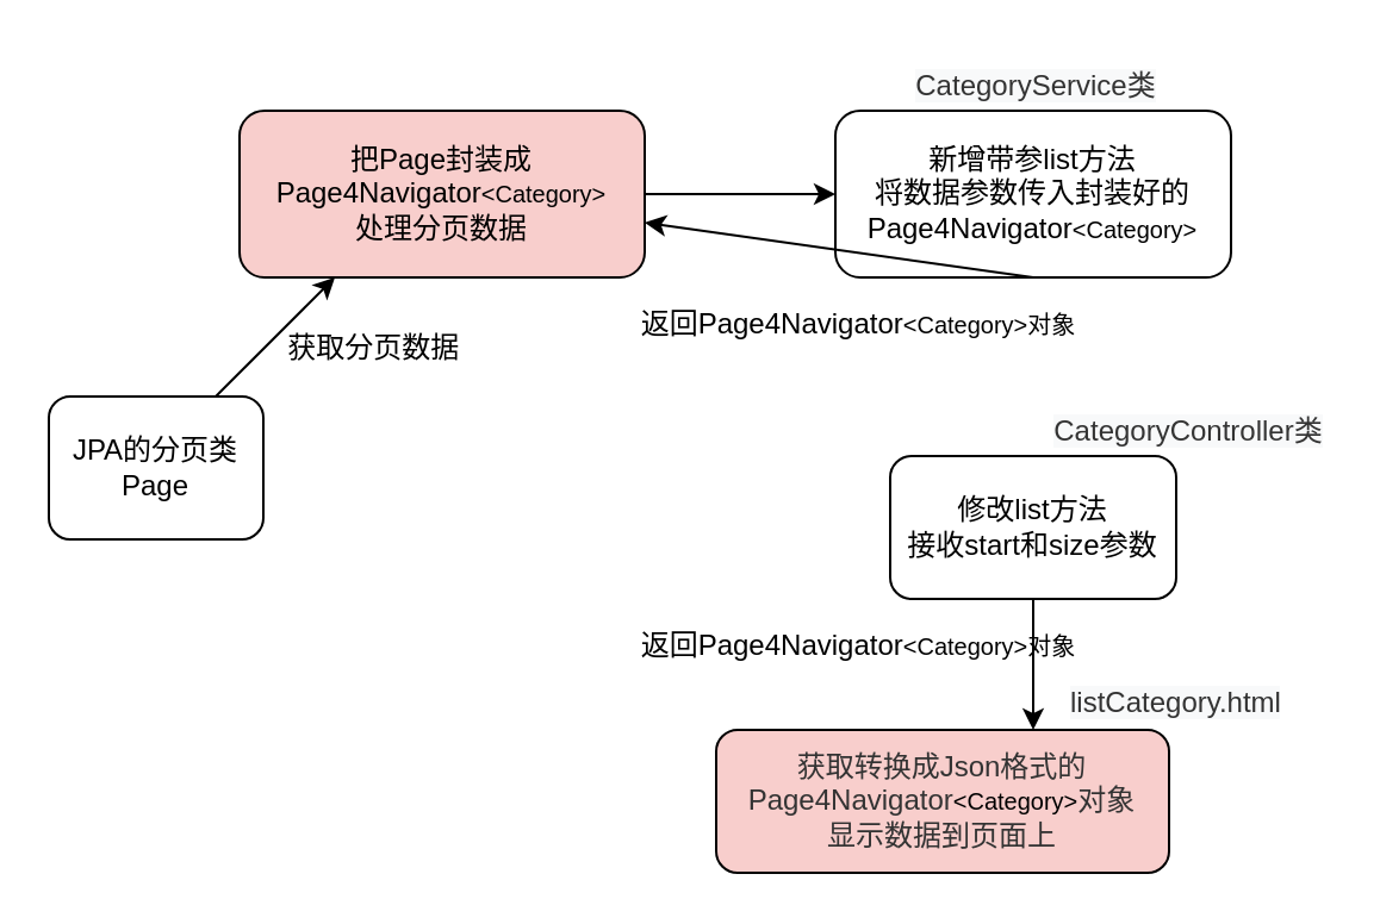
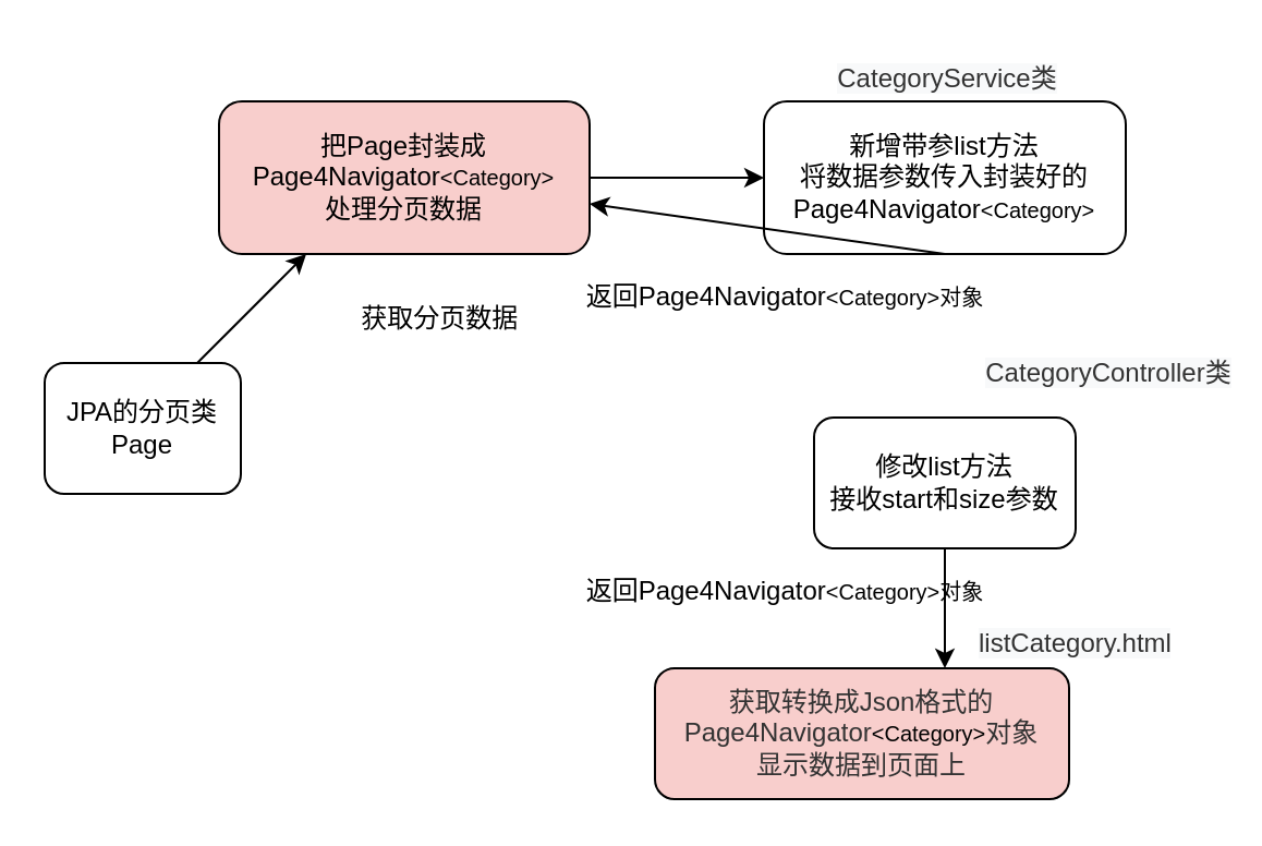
- <mxCell id="8" value="&amp;nbsp;获取分页数据" style="text;html=1;strokeColor=none;fillColor=none;align=center;verticalAlign=middle;whiteSpace=wrap;rounded=0;" vertex="1" parent="1"><mxGeometry x="110" y="130" width="90" height="20" as="geometry" /></mxCell>
+ <mxCell id="8" value="&amp;nbsp;获取分页数据" style="text;html=1;strokeColor=none;fillColor=none;align=center;verticalAlign=middle;whiteSpace=wrap;rounded=0;" vertex="1" parent="1"><mxGeometry x="155" y="130" width="90" height="20" as="geometry" /></mxCell>
- <mxCell id="12" value="&lt;span style=&quot;font-family: &amp;#34;helvetica&amp;#34; ; font-size: 12px ; font-style: normal ; font-weight: 400 ; letter-spacing: normal ; text-align: center ; text-indent: 0px ; text-transform: none ; word-spacing: 0px ; background-color: rgb(248 , 249 , 250) ; display: inline ; float: none&quot;&gt;CategoryController类&lt;/span&gt;" style="text;html=1;strokeColor=none;fillColor=none;align=center;verticalAlign=middle;whiteSpace=wrap;rounded=0;fontColor=#333333;" vertex="1" parent="1"><mxGeometry x="440" y="165" width="117" height="20" as="geometry" /></mxCell>
+ <mxCell id="12" value="&lt;span style=&quot;font-family: &amp;#34;helvetica&amp;#34; ; font-size: 12px ; font-style: normal ; font-weight: 400 ; letter-spacing: normal ; text-align: center ; text-indent: 0px ; text-transform: none ; word-spacing: 0px ; background-color: rgb(248 , 249 , 250) ; display: inline ; float: none&quot;&gt;CategoryController类&lt;/span&gt;" style="text;html=1;strokeColor=none;fillColor=none;align=center;verticalAlign=middle;whiteSpace=wrap;rounded=0;fontColor=#333333;" vertex="1" parent="1"><mxGeometry x="450" y="155" width="117" height="20" as="geometry" /></mxCell>
